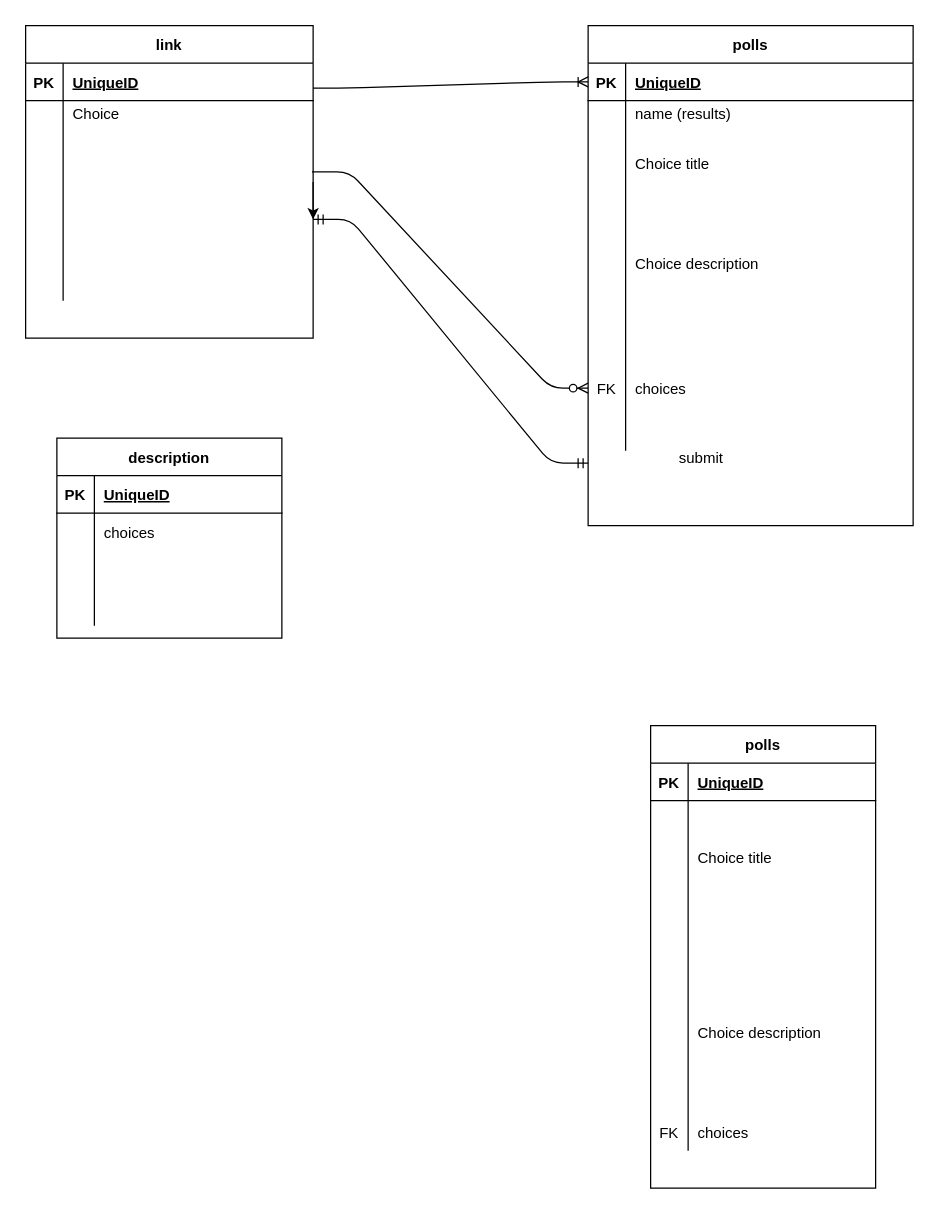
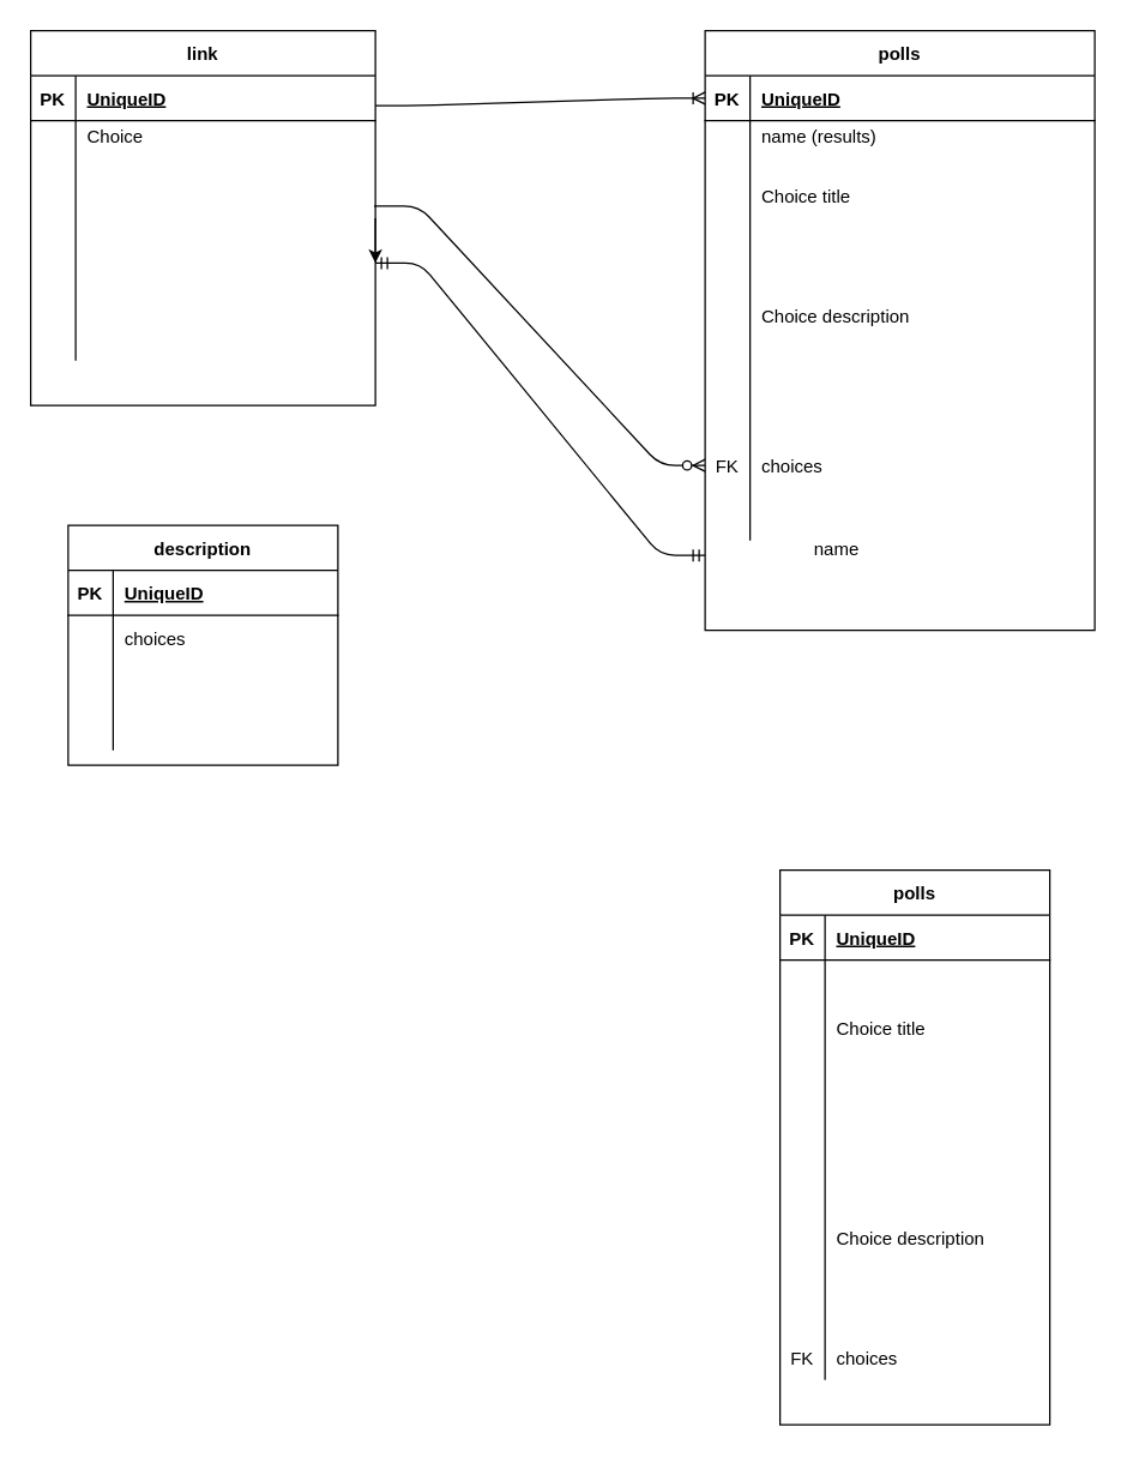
- <mxCell id="55" value="submit" style="shape=partialRectangle;connectable=0;fillColor=none;top=0;left=0;bottom=0;right=0;align=left;spacingLeft=6;overflow=hidden;" parent="1" vertex="1"><mxGeometry x="535" y="350" width="150" height="30" as="geometry"><mxRectangle width="150" height="30" as="alternateBounds" /></mxGeometry></mxCell>
+ <mxCell id="55" value="name" style="shape=partialRectangle;connectable=0;fillColor=none;top=0;left=0;bottom=0;right=0;align=left;spacingLeft=6;overflow=hidden;" parent="1" vertex="1"><mxGeometry x="535" y="350" width="150" height="30" as="geometry"><mxRectangle width="150" height="30" as="alternateBounds" /></mxGeometry></mxCell>
